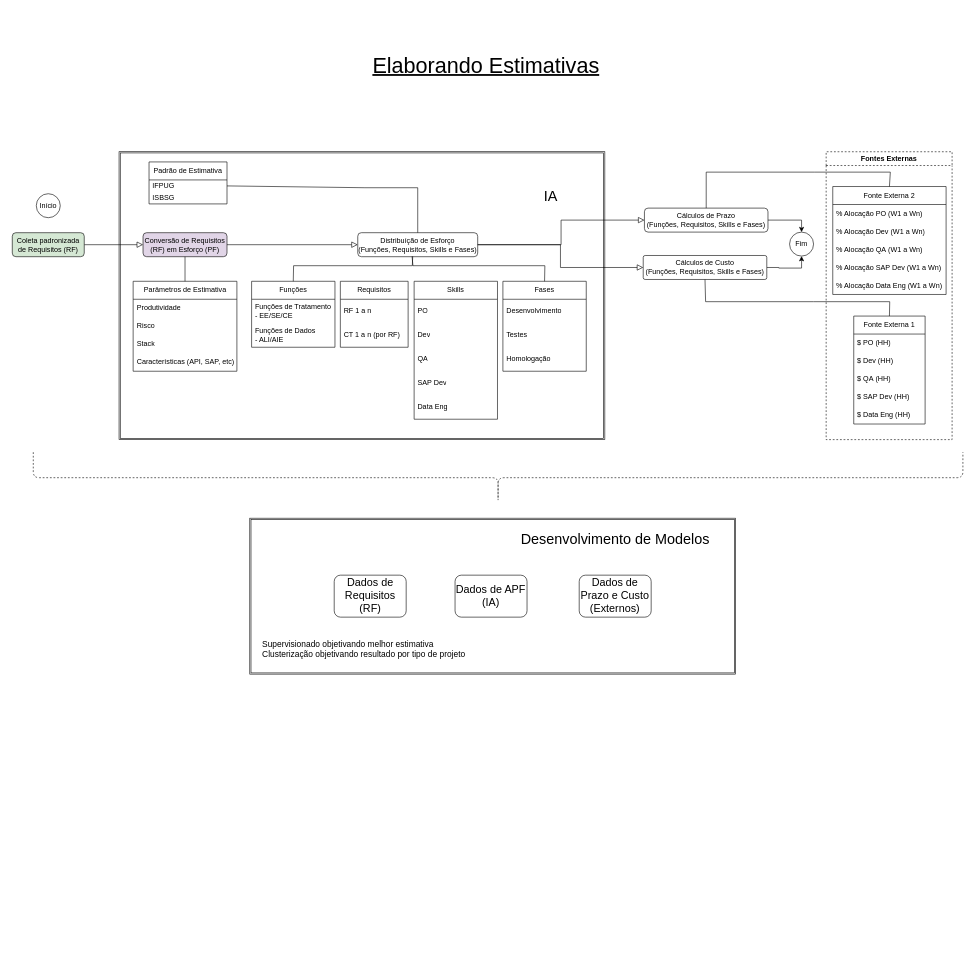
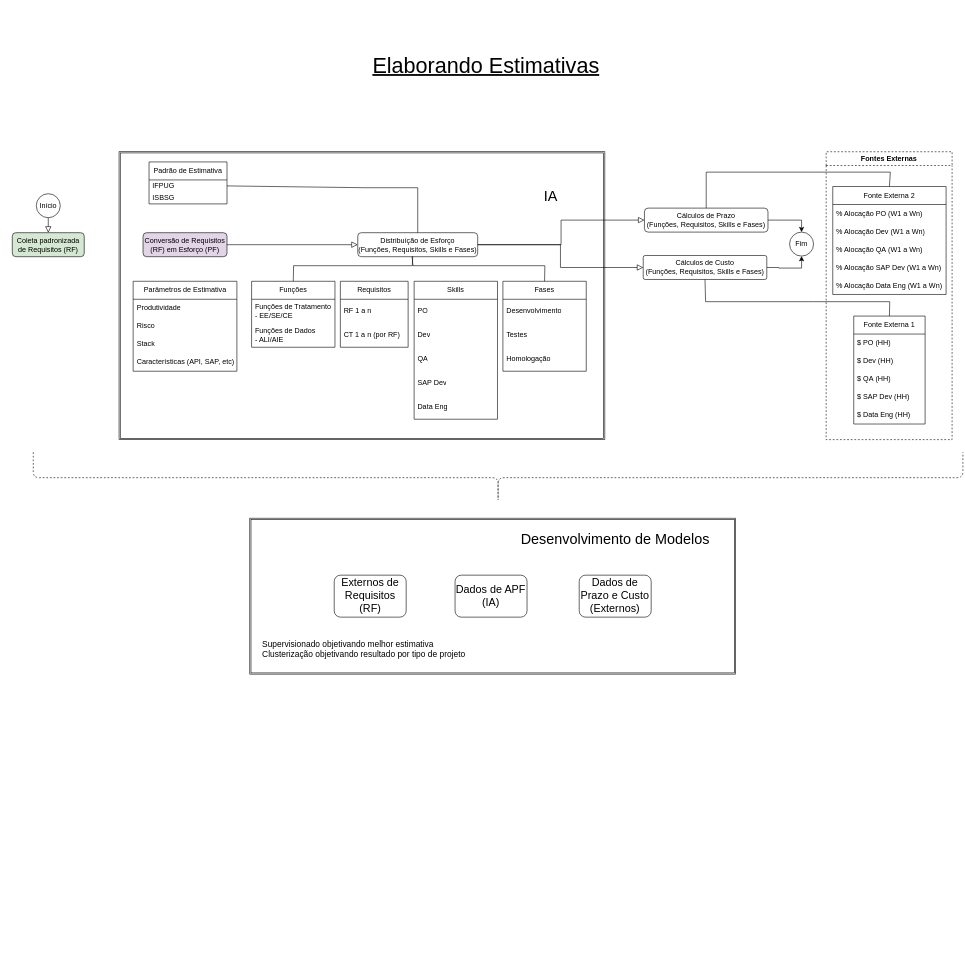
+ <mxCell id="22" value="" style="rounded=0;html=1;jettySize=auto;orthogonalLoop=1;fontSize=11;endArrow=block;endFill=0;endSize=8;strokeWidth=1;shadow=0;labelBackgroundColor=none;edgeStyle=orthogonalEdgeStyle;exitX=0.5;exitY=1;exitDx=0;exitDy=0;entryX=0.5;entryY=0;entryDx=0;entryDy=0;" parent="1" source="21" target="5" edge="1"><mxGeometry relative="1" as="geometry"><mxPoint x="41" y="542" as="sourcePoint" /><mxPoint x="81" y="432" as="targetPoint" /></mxGeometry></mxCell>
- <mxCell id="4" value="" style="rounded=0;html=1;jettySize=auto;orthogonalLoop=1;fontSize=11;endArrow=block;endFill=0;endSize=8;strokeWidth=1;shadow=0;labelBackgroundColor=none;edgeStyle=orthogonalEdgeStyle;exitX=1;exitY=0.5;exitDx=0;exitDy=0;entryX=0;entryY=0.5;entryDx=0;entryDy=0;" parent="1" source="5" target="6" edge="1"><mxGeometry relative="1" as="geometry" /></mxCell>
- <mxCell id="20" value="" style="endArrow=none;html=1;rounded=0;exitX=0.5;exitY=0;exitDx=0;exitDy=0;entryX=0.5;entryY=1;entryDx=0;entryDy=0;" parent="1" source="9" target="6" edge="1"><mxGeometry width="50" height="50" relative="1" as="geometry"><mxPoint x="455" y="510" as="sourcePoint" /><mxPoint x="455" y="472" as="targetPoint" /></mxGeometry></mxCell>
- <mxCell id="63" value="&lt;font style=&quot;font-size: 18px;&quot;&gt;Dados de Requisitos (RF)&lt;/font&gt;" style="rounded=1;whiteSpace=wrap;html=1;fontSize=12;glass=0;strokeWidth=1;shadow=0;" parent="1" vertex="1"><mxGeometry x="556.75" y="958" width="120" height="70" as="geometry" /></mxCell>
+ <mxCell id="63" value="&lt;font style=&quot;font-size: 18px;&quot;&gt;Externos de Requisitos (RF)&lt;/font&gt;" style="rounded=1;whiteSpace=wrap;html=1;fontSize=12;glass=0;strokeWidth=1;shadow=0;" parent="1" vertex="1"><mxGeometry x="556.75" y="958" width="120" height="70" as="geometry" /></mxCell>
